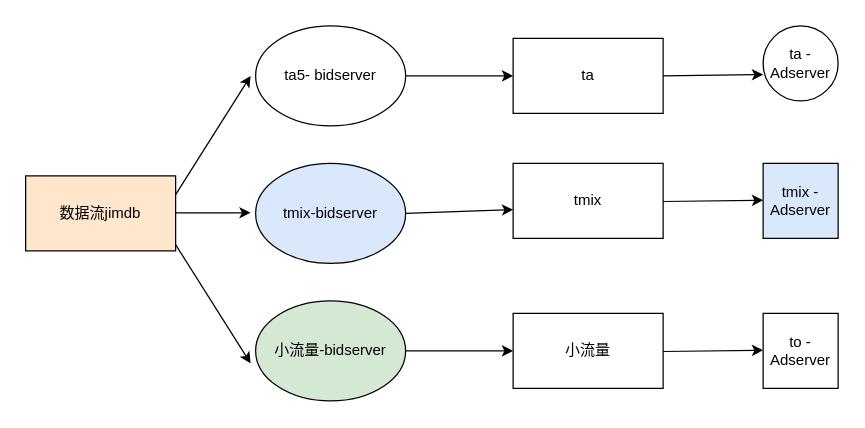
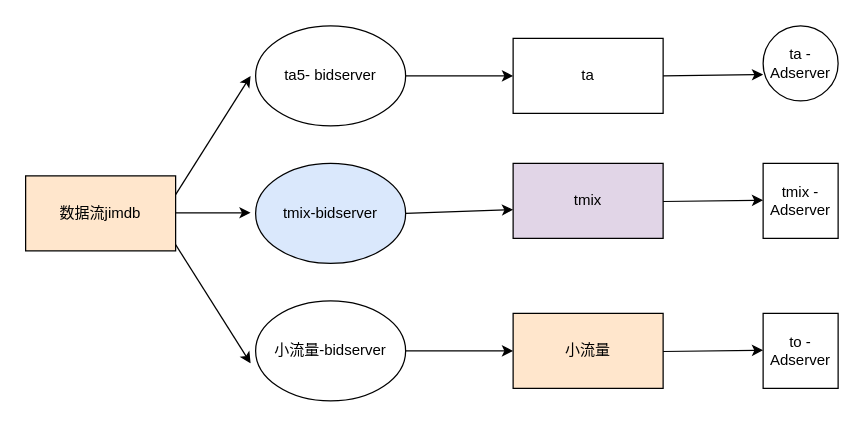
- <mxCell id="4" value="tmix" style="rounded=0;whiteSpace=wrap;html=1;" parent="1" vertex="1"><mxGeometry x="410" y="130" width="120" height="60" as="geometry" /></mxCell>
+ <mxCell id="4" value="tmix" style="rounded=0;whiteSpace=wrap;html=1;fillColor=#e1d5e7;" parent="1" vertex="1"><mxGeometry x="410" y="130" width="120" height="60" as="geometry" /></mxCell>
- <mxCell id="16" value="tmix -Adserver" style="whiteSpace=wrap;html=1;aspect=fixed;fillColor=#dae8fc;" vertex="1" parent="1"><mxGeometry x="610" y="130" width="60" height="60" as="geometry" /></mxCell>
+ <mxCell id="16" value="tmix -Adserver" style="whiteSpace=wrap;html=1;aspect=fixed;" vertex="1" parent="1"><mxGeometry x="610" y="130" width="60" height="60" as="geometry" /></mxCell>
- <mxCell id="11" value="小流量-bidserver" style="ellipse;whiteSpace=wrap;html=1;fillColor=#d5e8d4;" parent="1" vertex="1"><mxGeometry x="204" y="240" width="120" height="80" as="geometry" /></mxCell>
+ <mxCell id="11" value="小流量-bidserver" style="ellipse;whiteSpace=wrap;html=1;" parent="1" vertex="1"><mxGeometry x="204" y="240" width="120" height="80" as="geometry" /></mxCell>
- <mxCell id="5" value="小流量" style="rounded=0;whiteSpace=wrap;html=1;" parent="1" vertex="1"><mxGeometry x="410" y="250" width="120" height="60" as="geometry" /></mxCell>
+ <mxCell id="5" value="小流量" style="rounded=0;whiteSpace=wrap;html=1;fillColor=#ffe6cc;" parent="1" vertex="1"><mxGeometry x="410" y="250" width="120" height="60" as="geometry" /></mxCell>
